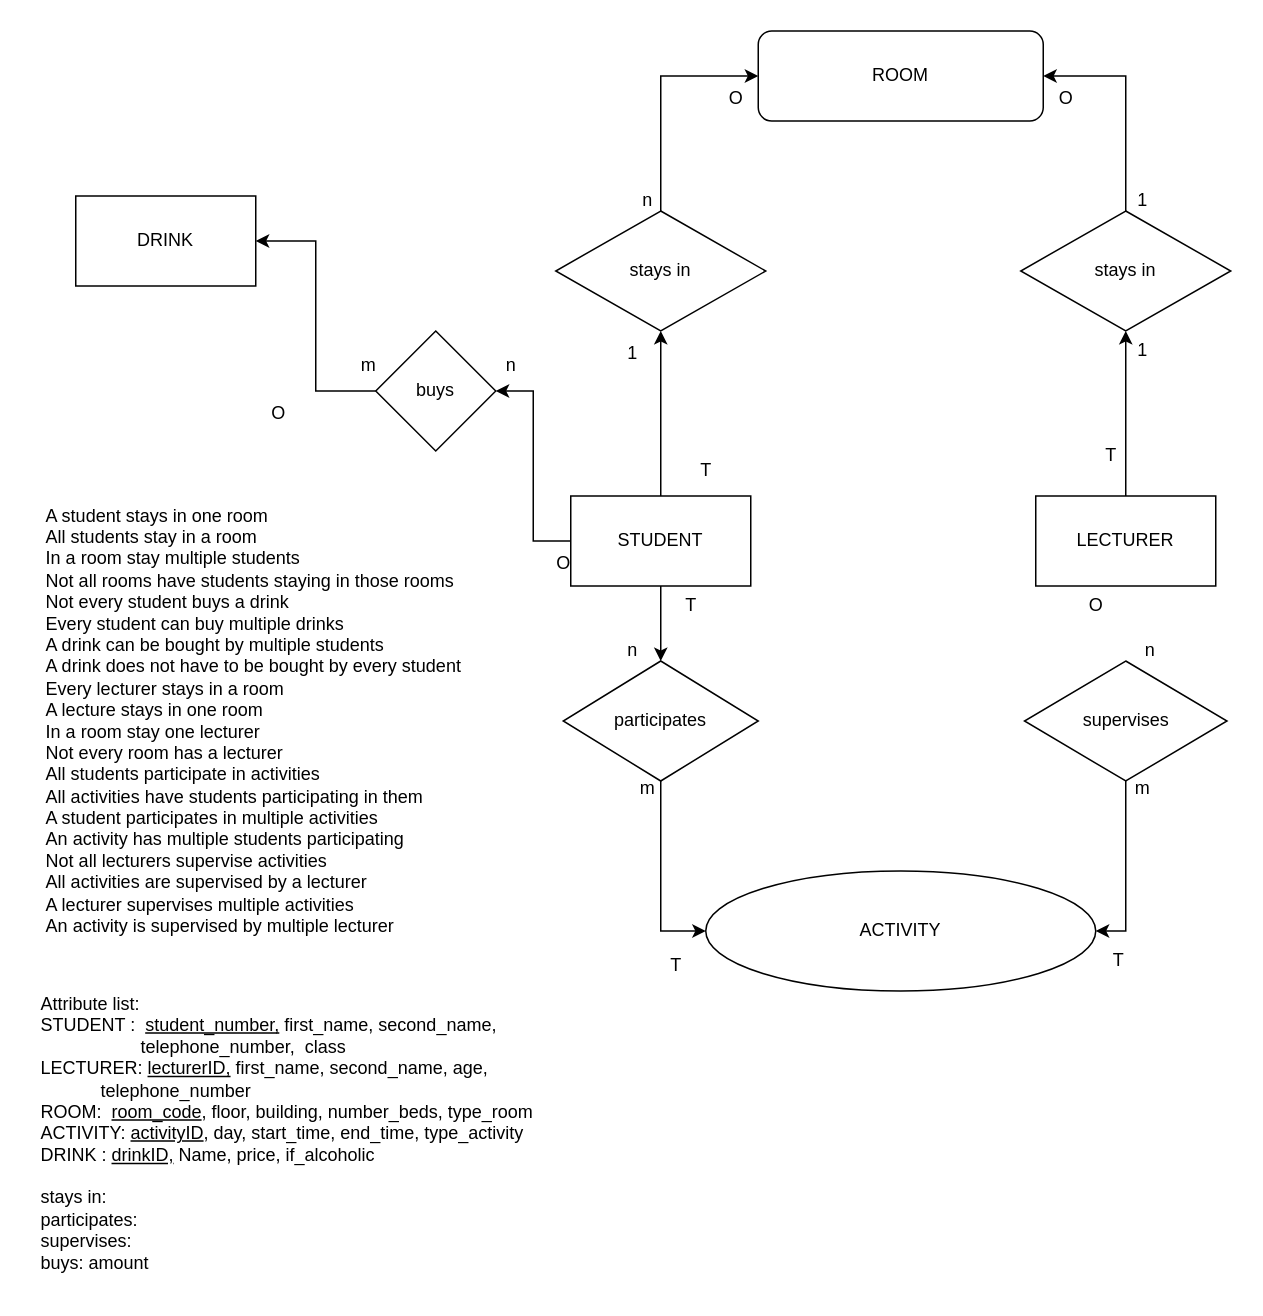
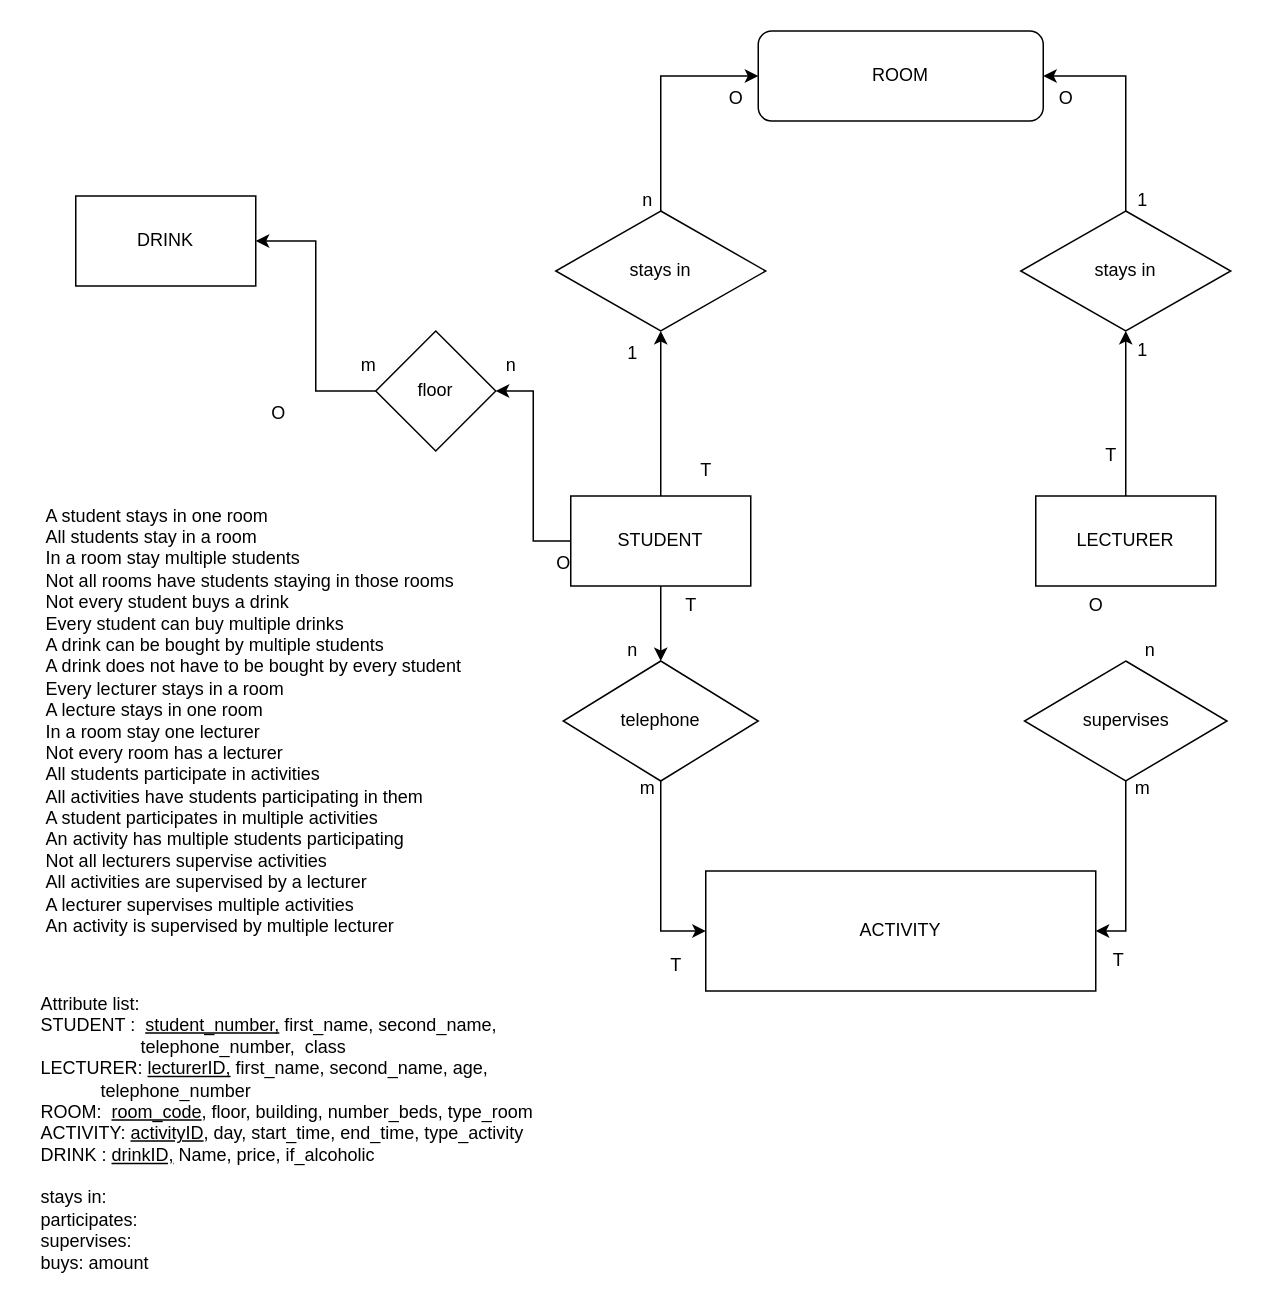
- <mxCell id="19" value="buys" style="rhombus;whiteSpace=wrap;html=1;rounded=0;strokeColor=default;align=center;verticalAlign=middle;fontFamily=Helvetica;fontSize=12;fontColor=default;fillColor=default;" parent="1" vertex="1"><mxGeometry x="250" y="220" width="80" height="80" as="geometry" /></mxCell>
+ <mxCell id="19" value="floor" style="rhombus;whiteSpace=wrap;html=1;rounded=0;strokeColor=default;align=center;verticalAlign=middle;fontFamily=Helvetica;fontSize=12;fontColor=default;fillColor=default;" parent="1" vertex="1"><mxGeometry x="250" y="220" width="80" height="80" as="geometry" /></mxCell>
- <mxCell id="14" value="participates" style="rhombus;whiteSpace=wrap;html=1;rounded=0;strokeColor=default;align=center;verticalAlign=middle;fontFamily=Helvetica;fontSize=12;fontColor=default;fillColor=default;" parent="1" vertex="1"><mxGeometry x="375" y="440" width="130" height="80" as="geometry" /></mxCell>
+ <mxCell id="14" value="telephone" style="rhombus;whiteSpace=wrap;html=1;rounded=0;strokeColor=default;align=center;verticalAlign=middle;fontFamily=Helvetica;fontSize=12;fontColor=default;fillColor=default;" parent="1" vertex="1"><mxGeometry x="375" y="440" width="130" height="80" as="geometry" /></mxCell>
- <mxCell id="11" value="ACTIVITY" style="ellipse;whiteSpace=wrap;html=1;strokeColor=default;align=center;verticalAlign=middle;fontFamily=Helvetica;fontSize=12;fontColor=default;fillColor=default;" parent="1" vertex="1"><mxGeometry x="470" y="580" width="260" height="80" as="geometry" /></mxCell>
+ <mxCell id="11" value="ACTIVITY" style="rounded=0;whiteSpace=wrap;html=1;strokeColor=default;align=center;verticalAlign=middle;fontFamily=Helvetica;fontSize=12;fontColor=default;fillColor=default;" parent="1" vertex="1"><mxGeometry x="470" y="580" width="260" height="80" as="geometry" /></mxCell>
